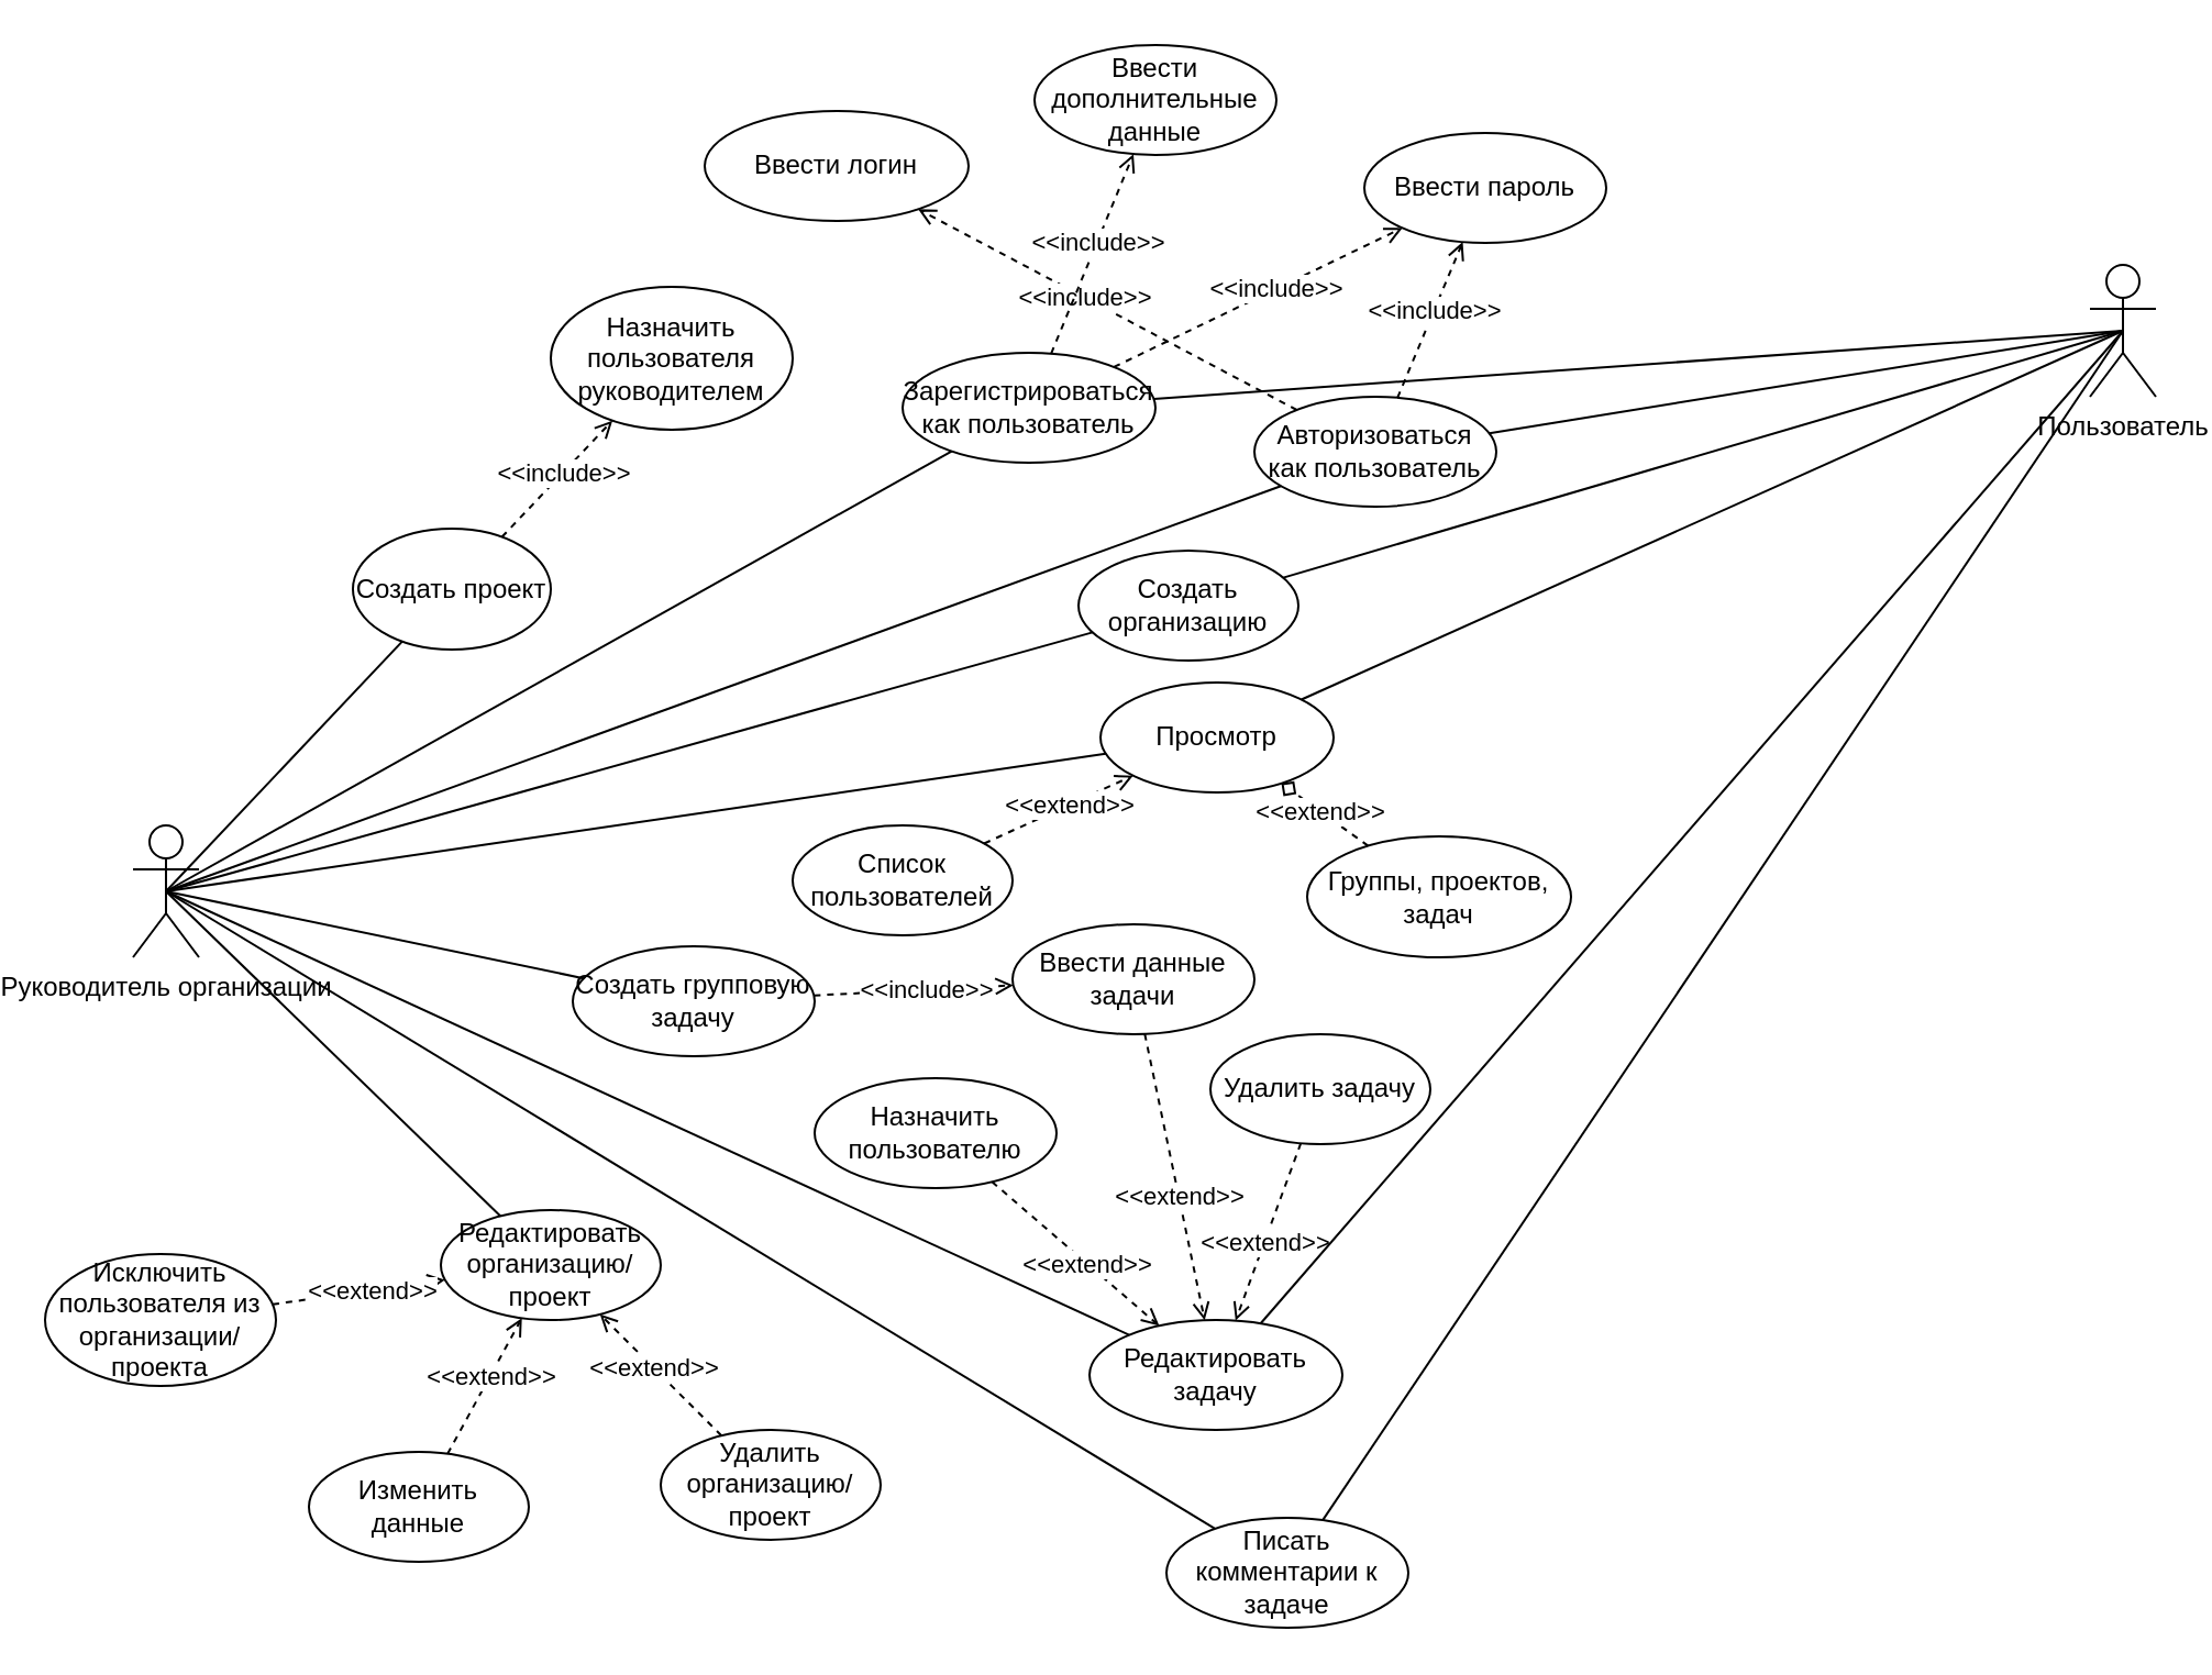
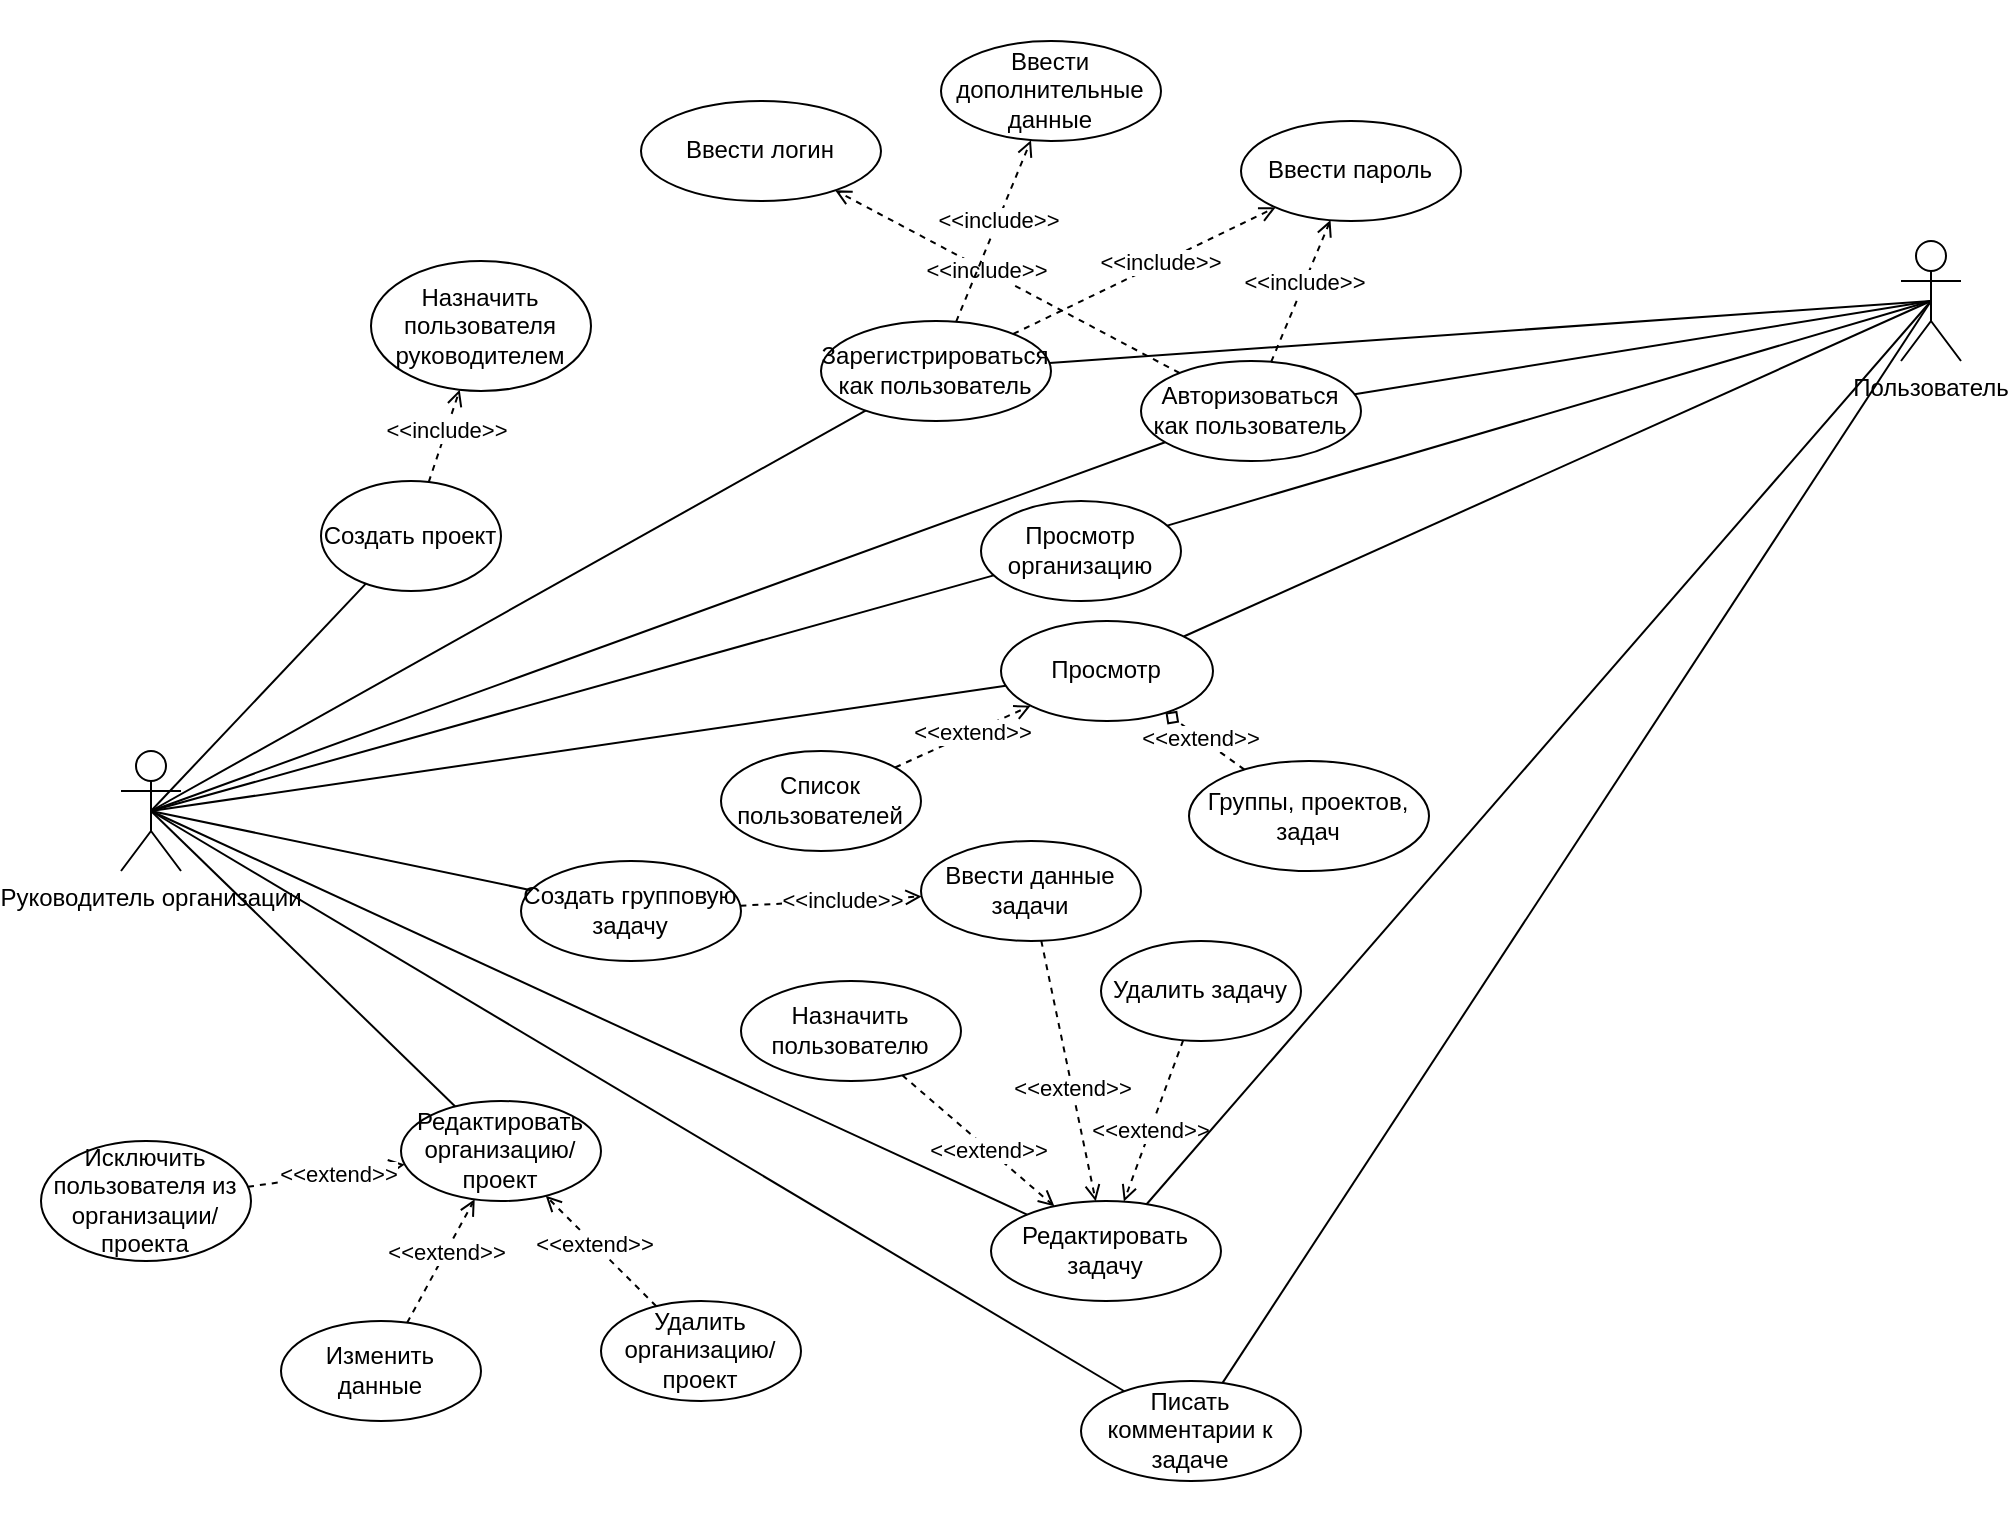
- <mxCell id="63" value="Назначить пользователя руководителем" style="ellipse;whiteSpace=wrap;html=1;" vertex="1" parent="1"><mxGeometry x="250" y="130" width="110" height="65" as="geometry" /></mxCell>
+ <mxCell id="63" value="Назначить пользователя руководителем" style="ellipse;whiteSpace=wrap;html=1;" vertex="1" parent="1"><mxGeometry x="185" y="130" width="110" height="65" as="geometry" /></mxCell>
- <mxCell id="18" value="Создать организацию" style="ellipse;whiteSpace=wrap;html=1;" parent="1" vertex="1"><mxGeometry x="490" y="250" width="100" height="50" as="geometry" /></mxCell>
+ <mxCell id="18" value="Просмотр организацию" style="ellipse;whiteSpace=wrap;html=1;" parent="1" vertex="1"><mxGeometry x="490" y="250" width="100" height="50" as="geometry" /></mxCell>
- <mxCell id="38" value="Писать комментарии к задаче" style="ellipse;whiteSpace=wrap;html=1;" parent="1" vertex="1"><mxGeometry x="530" y="690" width="110" height="50" as="geometry" /></mxCell>
+ <mxCell id="38" value="Писать комментарии к задаче" style="ellipse;whiteSpace=wrap;html=1;" parent="1" vertex="1"><mxGeometry x="540" y="690" width="110" height="50" as="geometry" /></mxCell>
